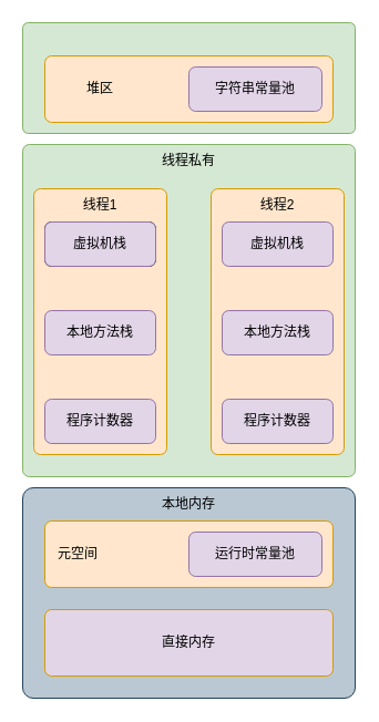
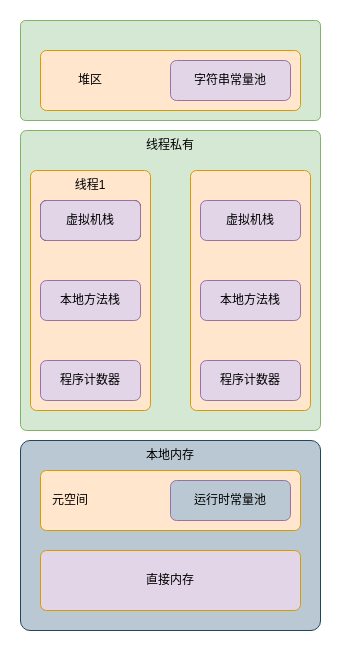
- <mxCell id="7" value="线程2" style="text;html=1;align=center;verticalAlign=middle;whiteSpace=wrap;rounded=0;" vertex="1" parent="1"><mxGeometry x="220" y="170" width="60" height="30" as="geometry" /></mxCell>
- <mxCell id="23" value="运行时常量池" style="rounded=1;whiteSpace=wrap;html=1;fillColor=#e1d5e7;strokeColor=#9673a6;" vertex="1" parent="1"><mxGeometry x="170" y="480" width="120" height="40" as="geometry" /></mxCell>
+ <mxCell id="23" value="运行时常量池" style="rounded=1;whiteSpace=wrap;html=1;fillColor=#bac8d3;strokeColor=#9673a6;" vertex="1" parent="1"><mxGeometry x="170" y="480" width="120" height="40" as="geometry" /></mxCell>
